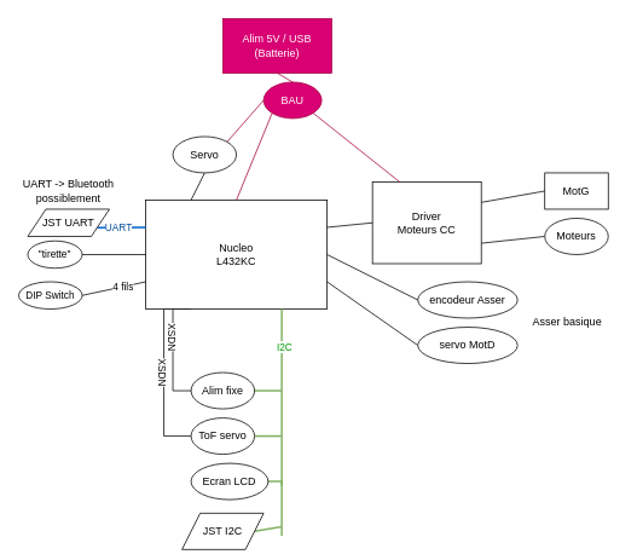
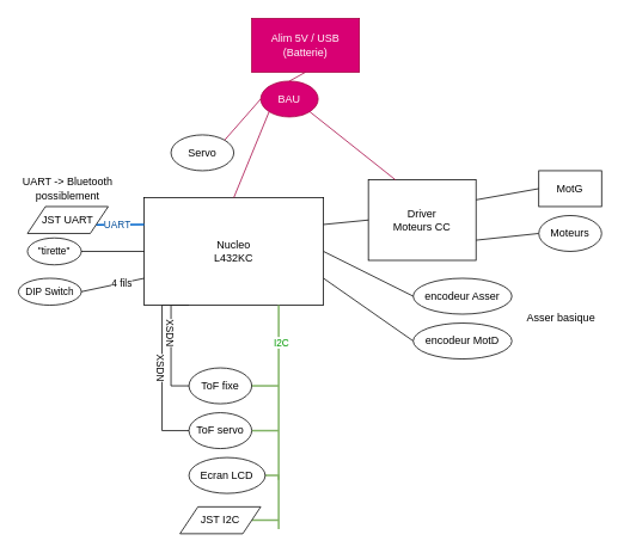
- <mxCell id="32" value="Alim 5V / USB&lt;div&gt;(Batterie)&lt;/div&gt;" style="rounded=0;whiteSpace=wrap;html=1;fillColor=#d80073;fontColor=#ffffff;strokeColor=#A50040;" vertex="1" parent="1"><mxGeometry x="245" y="20" width="120" height="60" as="geometry" /></mxCell>
+ <mxCell id="32" value="Alim 5V / USB&lt;div&gt;(Batterie)&lt;/div&gt;" style="rounded=0;whiteSpace=wrap;html=1;fillColor=#d80073;fontColor=#ffffff;strokeColor=#A50040;" vertex="1" parent="1"><mxGeometry x="280" y="20" width="120" height="60" as="geometry" /></mxCell>
- <mxCell id="22" style="rounded=0;orthogonalLoop=1;jettySize=auto;html=1;exitX=0.5;exitY=1;exitDx=0;exitDy=0;entryX=0.25;entryY=0;entryDx=0;entryDy=0;endArrow=none;endFill=0;" parent="1" source="23" target="8" edge="1"><mxGeometry relative="1" as="geometry" /></mxCell>
- <mxCell id="39" value="servo MotD" style="ellipse;whiteSpace=wrap;html=1;" vertex="1" parent="1"><mxGeometry x="460" y="360" width="110" height="40" as="geometry" /></mxCell>
+ <mxCell id="39" value="encodeur MotD" style="ellipse;whiteSpace=wrap;html=1;" vertex="1" parent="1"><mxGeometry x="460" y="360" width="110" height="40" as="geometry" /></mxCell>
- <mxCell id="18" value="Alim fixe" style="ellipse;whiteSpace=wrap;html=1;" parent="1" vertex="1"><mxGeometry x="210" y="410" width="70" height="40" as="geometry" /></mxCell>
+ <mxCell id="18" value="ToF fixe" style="ellipse;whiteSpace=wrap;html=1;" parent="1" vertex="1"><mxGeometry x="210" y="410" width="70" height="40" as="geometry" /></mxCell>
- <mxCell id="25" value="JST I2C" style="shape=parallelogram;perimeter=parallelogramPerimeter;whiteSpace=wrap;html=1;fixedSize=1;size=20;" parent="1" vertex="1"><mxGeometry x="200" y="565" width="90" height="40" as="geometry" /></mxCell>
+ <mxCell id="25" value="JST I2C" style="shape=parallelogram;perimeter=parallelogramPerimeter;whiteSpace=wrap;html=1;fixedSize=1;size=20;" parent="1" vertex="1"><mxGeometry x="200" y="565" width="90" height="30" as="geometry" /></mxCell>
